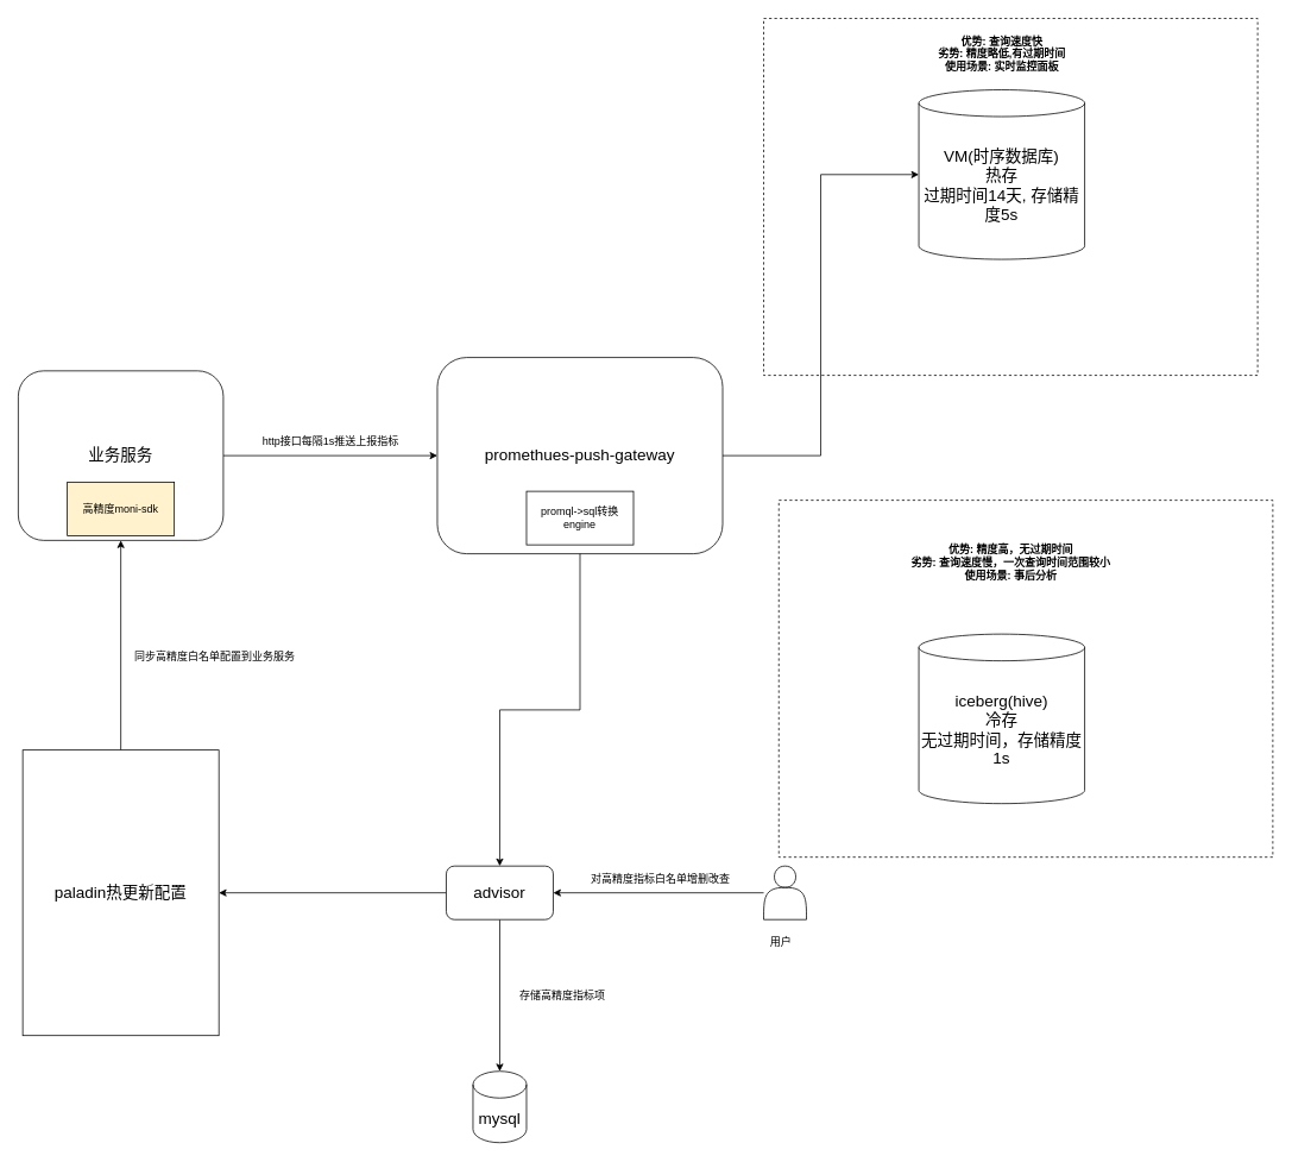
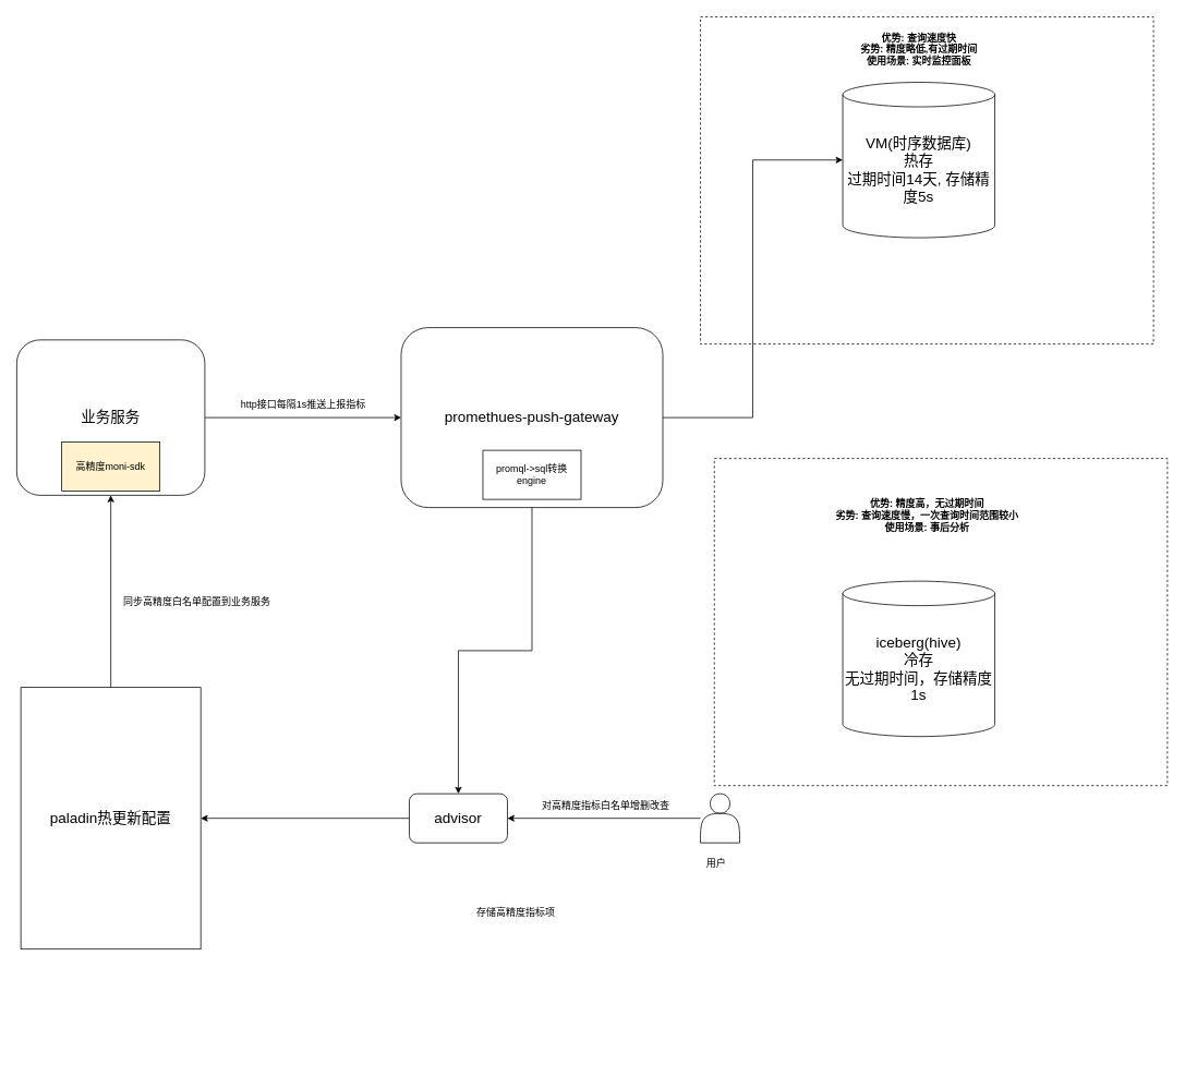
- <mxCell id="14" style="edgeStyle=orthogonalEdgeStyle;rounded=0;orthogonalLoop=1;jettySize=auto;html=1;" edge="1" parent="1" source="15" target="25"><mxGeometry relative="1" as="geometry" /></mxCell>
- <mxCell id="25" value="&lt;font style=&quot;font-size: 18px;&quot;&gt;mysql&lt;/font&gt;" style="shape=cylinder3;whiteSpace=wrap;html=1;boundedLbl=1;backgroundOutline=1;size=15;" vertex="1" parent="1"><mxGeometry x="530" y="1200" width="60" height="80" as="geometry" /></mxCell>
